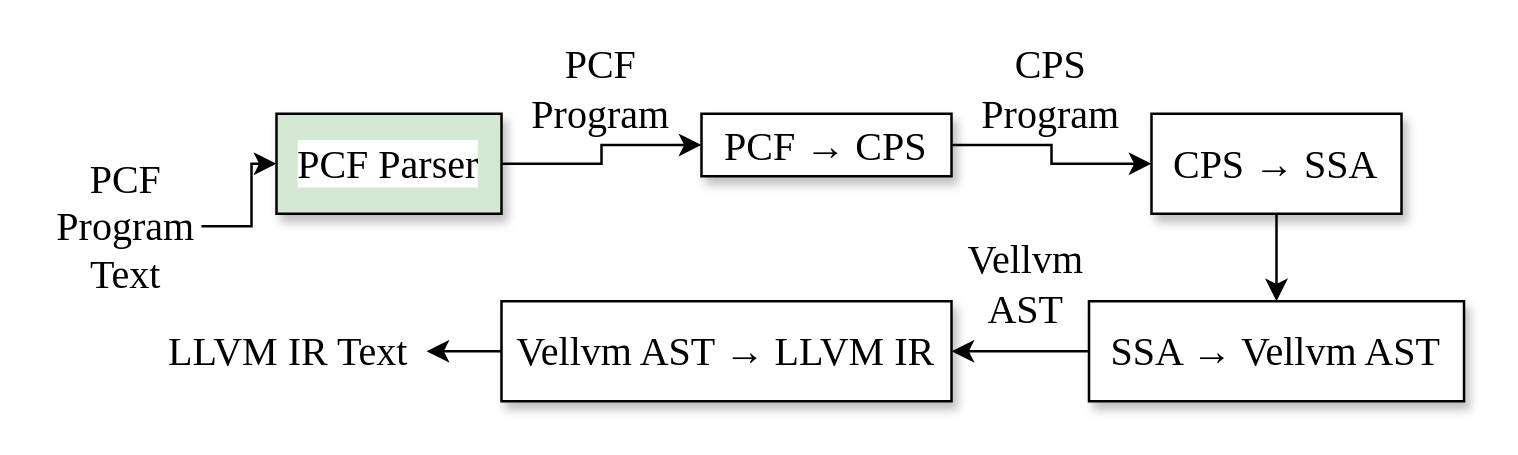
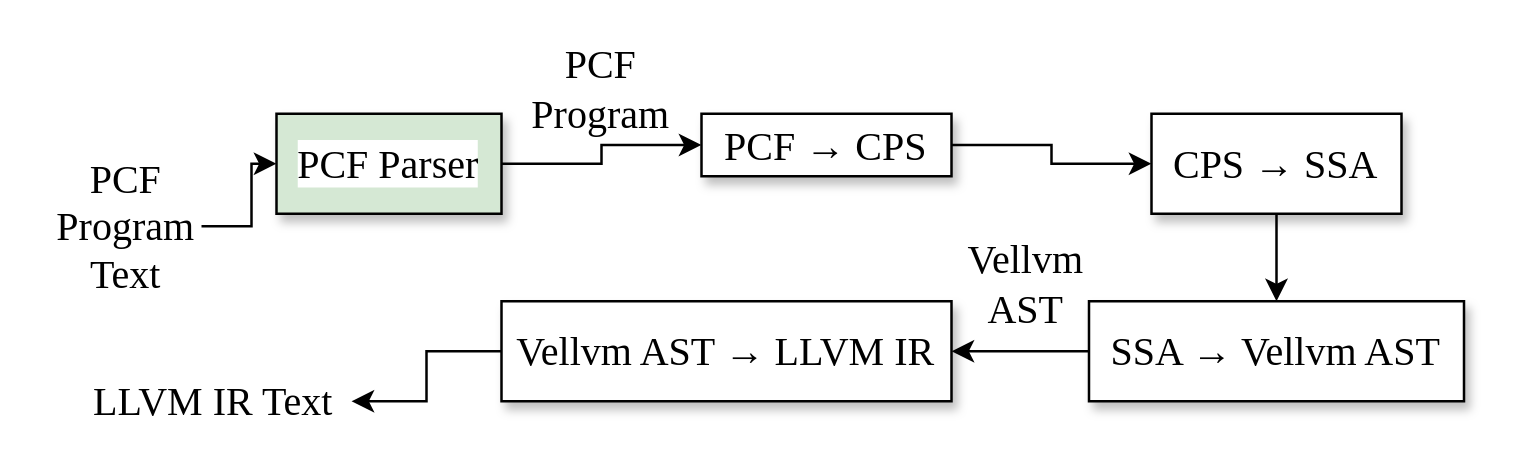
- <mxCell id="16" value="CPS Program" style="text;html=1;strokeColor=none;fillColor=none;align=center;verticalAlign=middle;whiteSpace=wrap;rounded=0;fontSize=16;fontFamily=Times New Roman;fontColor=#000000;" parent="1" vertex="1"><mxGeometry x="390" y="27.5" width="60" height="15" as="geometry" /></mxCell>
- <mxCell id="14" value="LLVM IR Text" style="text;html=1;strokeColor=none;fillColor=none;align=center;verticalAlign=middle;whiteSpace=wrap;rounded=0;fontSize=16;fontFamily=Times New Roman;fontColor=#000000;" parent="1" vertex="1"><mxGeometry x="60" y="125" width="110" height="30" as="geometry" /></mxCell>
+ <mxCell id="14" value="LLVM IR Text" style="text;html=1;strokeColor=none;fillColor=none;align=center;verticalAlign=middle;whiteSpace=wrap;rounded=0;fontSize=16;fontFamily=Times New Roman;fontColor=#000000;" parent="1" vertex="1"><mxGeometry x="30" y="145" width="110" height="30" as="geometry" /></mxCell>
